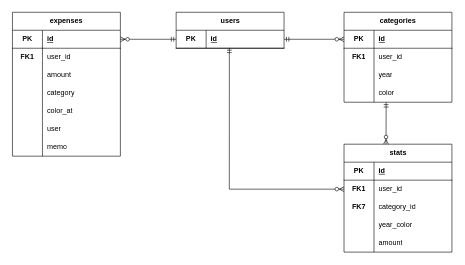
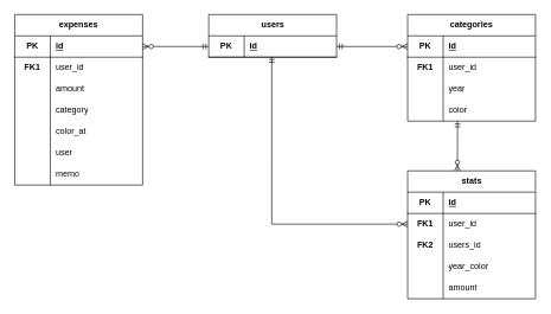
- <mxCell id="49" value="&lt;b&gt;FK7&lt;/b&gt;" style="shape=partialRectangle;connectable=0;fillColor=none;top=0;left=0;bottom=0;right=0;editable=1;overflow=hidden;whiteSpace=wrap;html=1;" vertex="1" parent="48"><mxGeometry width="50" height="30" as="geometry"><mxRectangle width="50" height="30" as="alternateBounds" /></mxGeometry></mxCell>
+ <mxCell id="49" value="&lt;b&gt;FK2&lt;/b&gt;" style="shape=partialRectangle;connectable=0;fillColor=none;top=0;left=0;bottom=0;right=0;editable=1;overflow=hidden;whiteSpace=wrap;html=1;" vertex="1" parent="48"><mxGeometry width="50" height="30" as="geometry"><mxRectangle width="50" height="30" as="alternateBounds" /></mxGeometry></mxCell>
- <mxCell id="50" value="category_id" style="shape=partialRectangle;connectable=0;fillColor=none;top=0;left=0;bottom=0;right=0;align=left;spacingLeft=6;overflow=hidden;whiteSpace=wrap;html=1;" vertex="1" parent="48"><mxGeometry x="50" width="130" height="30" as="geometry"><mxRectangle width="130" height="30" as="alternateBounds" /></mxGeometry></mxCell>
+ <mxCell id="50" value="users_id" style="shape=partialRectangle;connectable=0;fillColor=none;top=0;left=0;bottom=0;right=0;align=left;spacingLeft=6;overflow=hidden;whiteSpace=wrap;html=1;" vertex="1" parent="48"><mxGeometry x="50" width="130" height="30" as="geometry"><mxRectangle width="130" height="30" as="alternateBounds" /></mxGeometry></mxCell>
